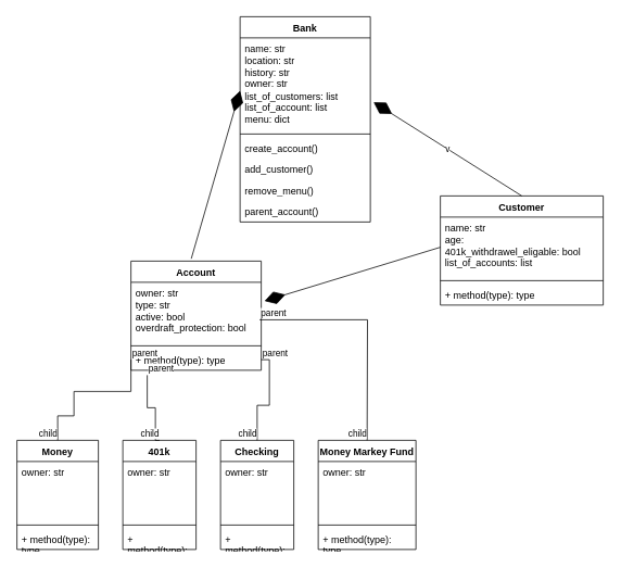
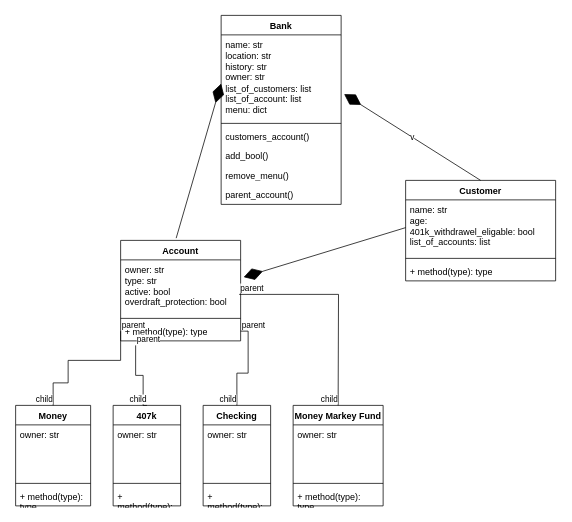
- <mxCell id="5" value="create_account()&lt;br&gt;" style="text;strokeColor=none;fillColor=none;align=left;verticalAlign=top;spacingLeft=4;spacingRight=4;overflow=hidden;rotatable=0;points=[[0,0.5],[1,0.5]];portConstraint=eastwest;whiteSpace=wrap;html=1;" parent="2" vertex="1"><mxGeometry y="148" width="160" height="26" as="geometry" /></mxCell>
+ <mxCell id="5" value="customers_account()&lt;br&gt;" style="text;strokeColor=none;fillColor=none;align=left;verticalAlign=top;spacingLeft=4;spacingRight=4;overflow=hidden;rotatable=0;points=[[0,0.5],[1,0.5]];portConstraint=eastwest;whiteSpace=wrap;html=1;" parent="2" vertex="1"><mxGeometry y="148" width="160" height="26" as="geometry" /></mxCell>
- <mxCell id="6" value="add_customer()&lt;br&gt;&lt;br&gt;" style="text;strokeColor=none;fillColor=none;align=left;verticalAlign=top;spacingLeft=4;spacingRight=4;overflow=hidden;rotatable=0;points=[[0,0.5],[1,0.5]];portConstraint=eastwest;whiteSpace=wrap;html=1;" parent="2" vertex="1"><mxGeometry y="174" width="160" height="26" as="geometry" /></mxCell>
+ <mxCell id="6" value="add_bool()&lt;br&gt;&lt;br&gt;" style="text;strokeColor=none;fillColor=none;align=left;verticalAlign=top;spacingLeft=4;spacingRight=4;overflow=hidden;rotatable=0;points=[[0,0.5],[1,0.5]];portConstraint=eastwest;whiteSpace=wrap;html=1;" parent="2" vertex="1"><mxGeometry y="174" width="160" height="26" as="geometry" /></mxCell>
- <mxCell id="25" value="401k" style="swimlane;fontStyle=1;align=center;verticalAlign=top;childLayout=stackLayout;horizontal=1;startSize=26;horizontalStack=0;resizeParent=1;resizeParentMax=0;resizeLast=0;collapsible=1;marginBottom=0;whiteSpace=wrap;html=1;" vertex="1" parent="1"><mxGeometry x="150" y="540" width="90" height="134" as="geometry" /></mxCell>
+ <mxCell id="25" value="407k" style="swimlane;fontStyle=1;align=center;verticalAlign=top;childLayout=stackLayout;horizontal=1;startSize=26;horizontalStack=0;resizeParent=1;resizeParentMax=0;resizeLast=0;collapsible=1;marginBottom=0;whiteSpace=wrap;html=1;" vertex="1" parent="1"><mxGeometry x="150" y="540" width="90" height="134" as="geometry" /></mxCell>
